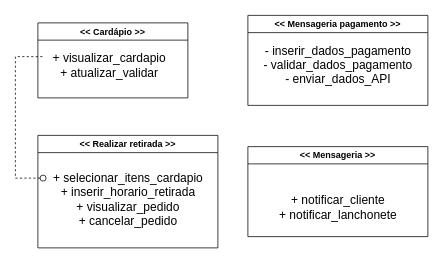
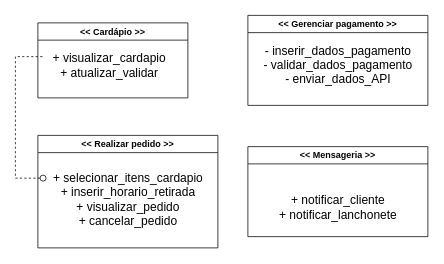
- <mxCell id="6" value="&amp;lt;&amp;lt; Mensageria pagamento &amp;gt;&amp;gt;" style="swimlane;whiteSpace=wrap;html=1;" vertex="1" parent="1"><mxGeometry x="330" y="20" width="240" height="120" as="geometry" /></mxCell>
+ <mxCell id="6" value="&amp;lt;&amp;lt; Gerenciar pagamento &amp;gt;&amp;gt;" style="swimlane;whiteSpace=wrap;html=1;" vertex="1" parent="1"><mxGeometry x="330" y="20" width="240" height="120" as="geometry" /></mxCell>
- <mxCell id="4" value="&amp;lt;&amp;lt; Realizar retirada &amp;gt;&amp;gt;" style="swimlane;whiteSpace=wrap;html=1;" vertex="1" parent="1"><mxGeometry x="50" y="180" width="240" height="150" as="geometry" /></mxCell>
+ <mxCell id="4" value="&amp;lt;&amp;lt; Realizar pedido &amp;gt;&amp;gt;" style="swimlane;whiteSpace=wrap;html=1;" vertex="1" parent="1"><mxGeometry x="50" y="180" width="240" height="150" as="geometry" /></mxCell>
